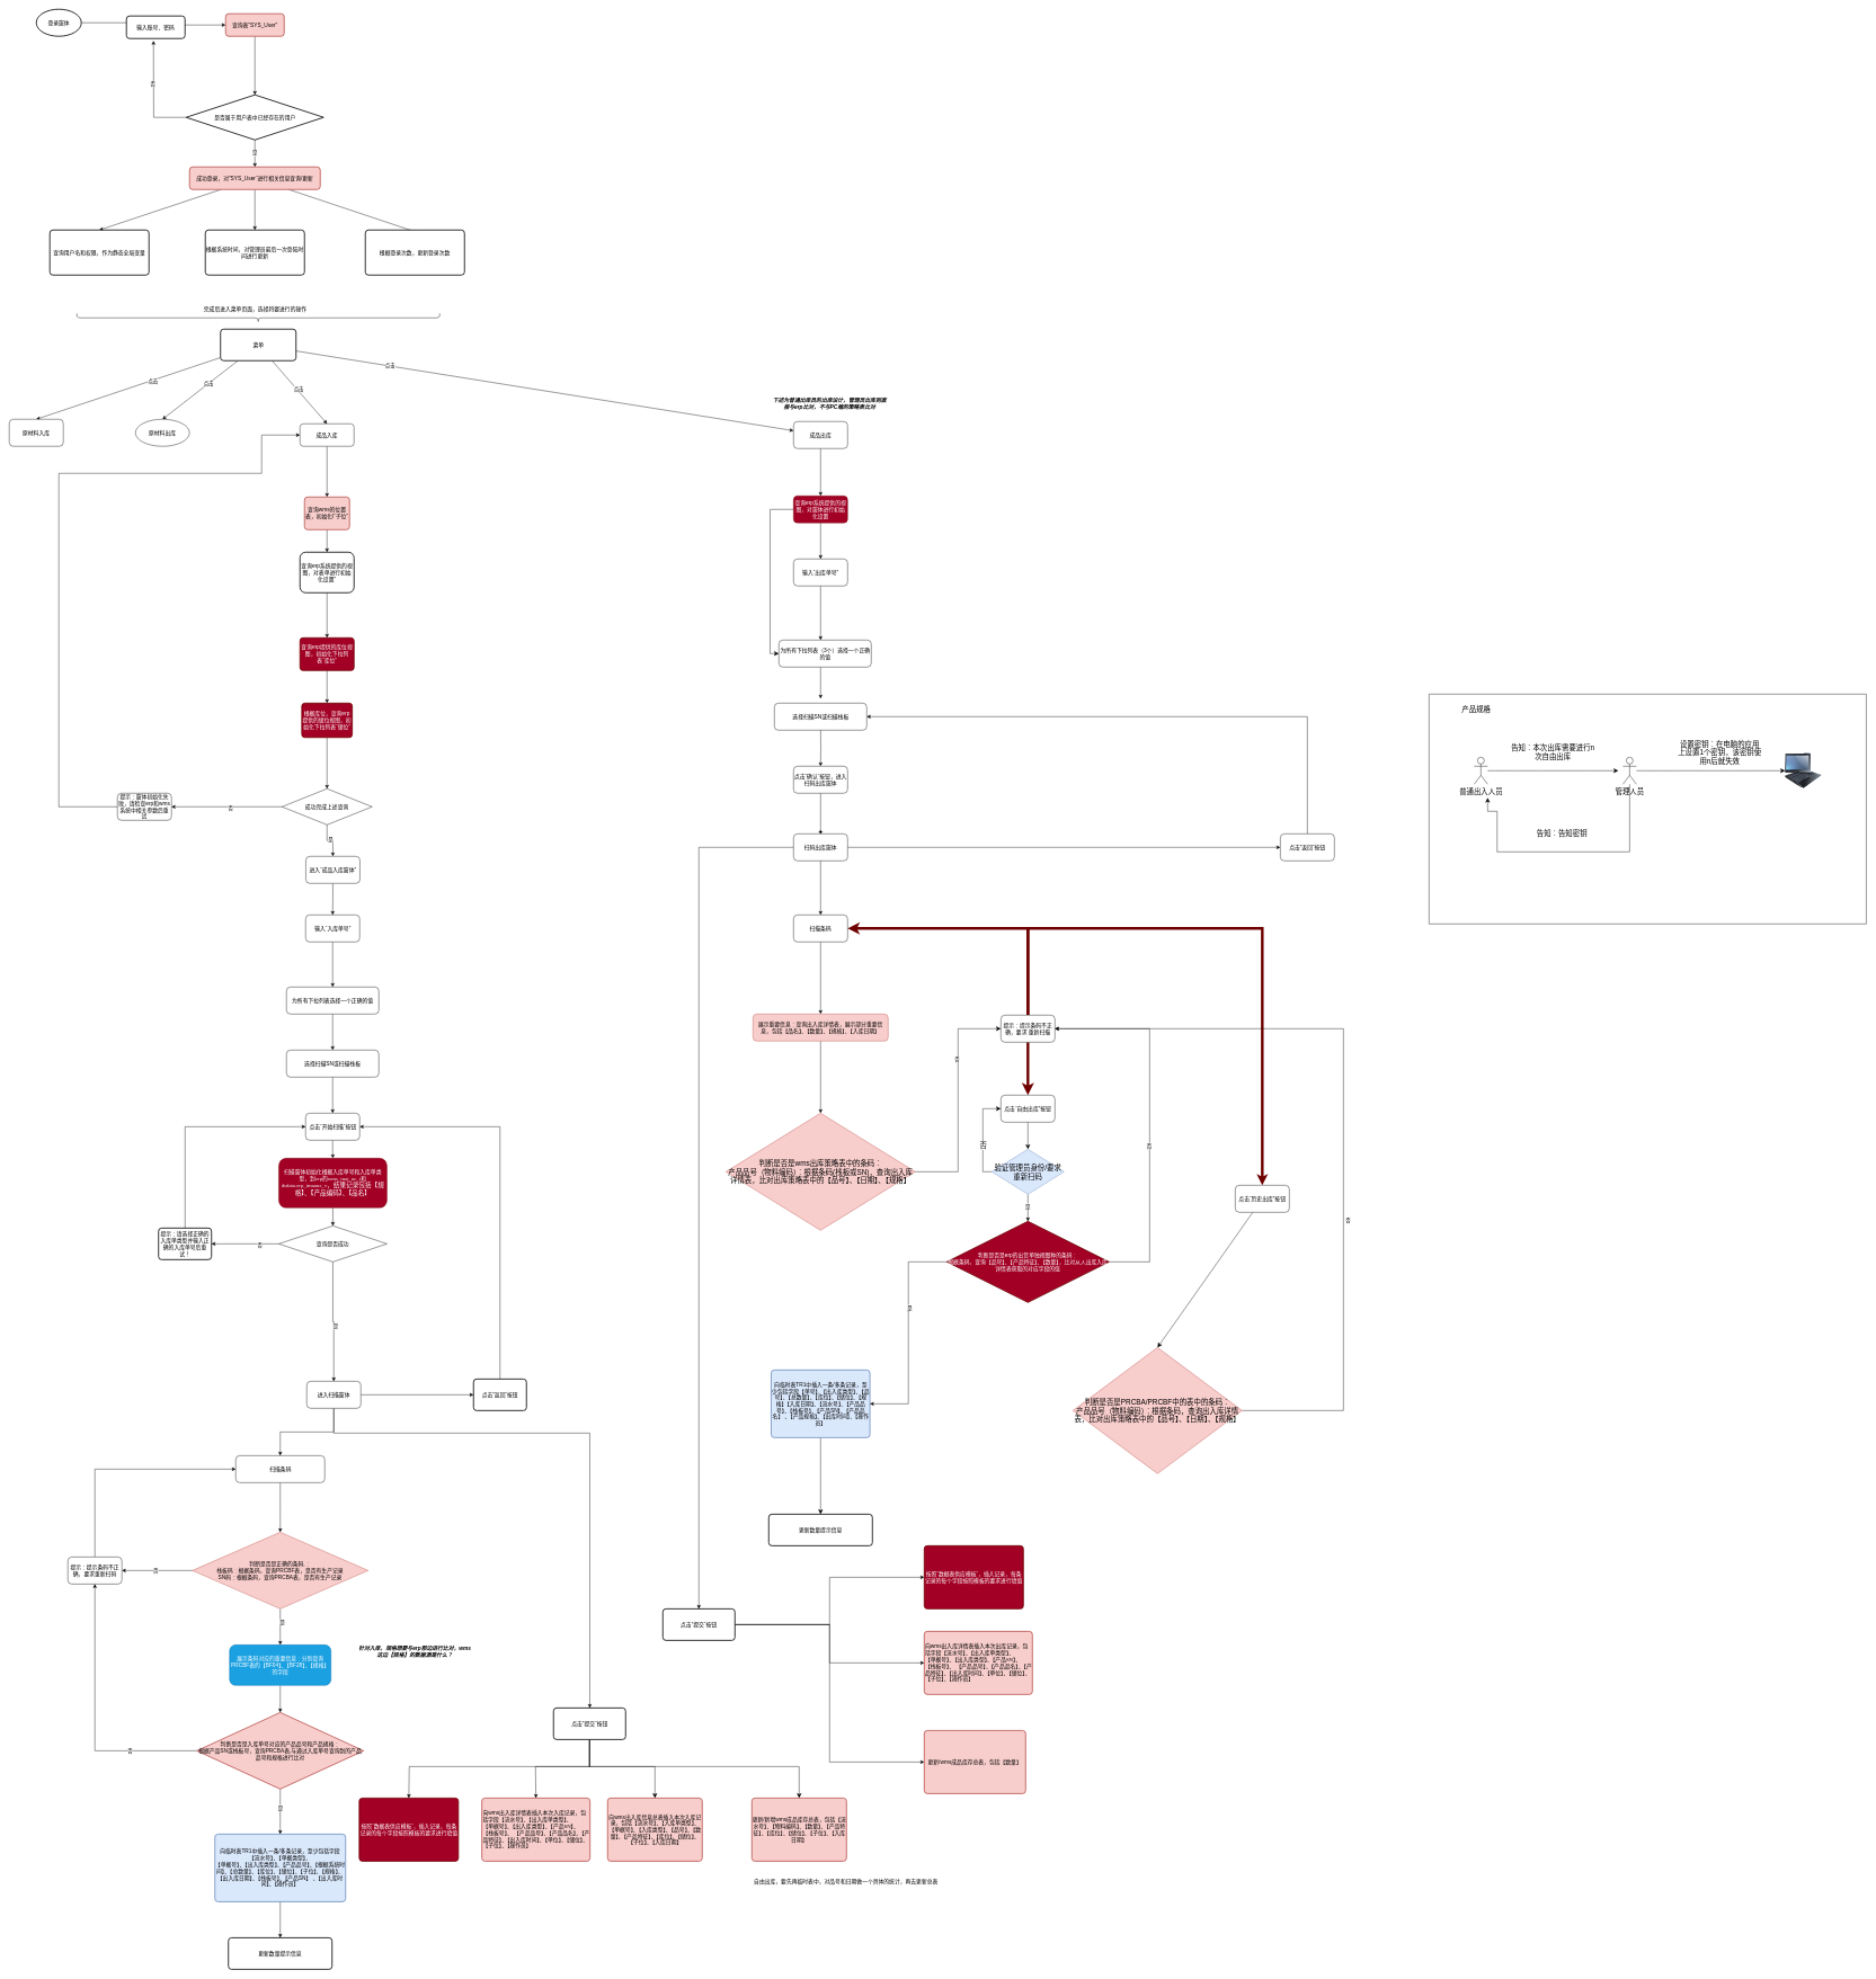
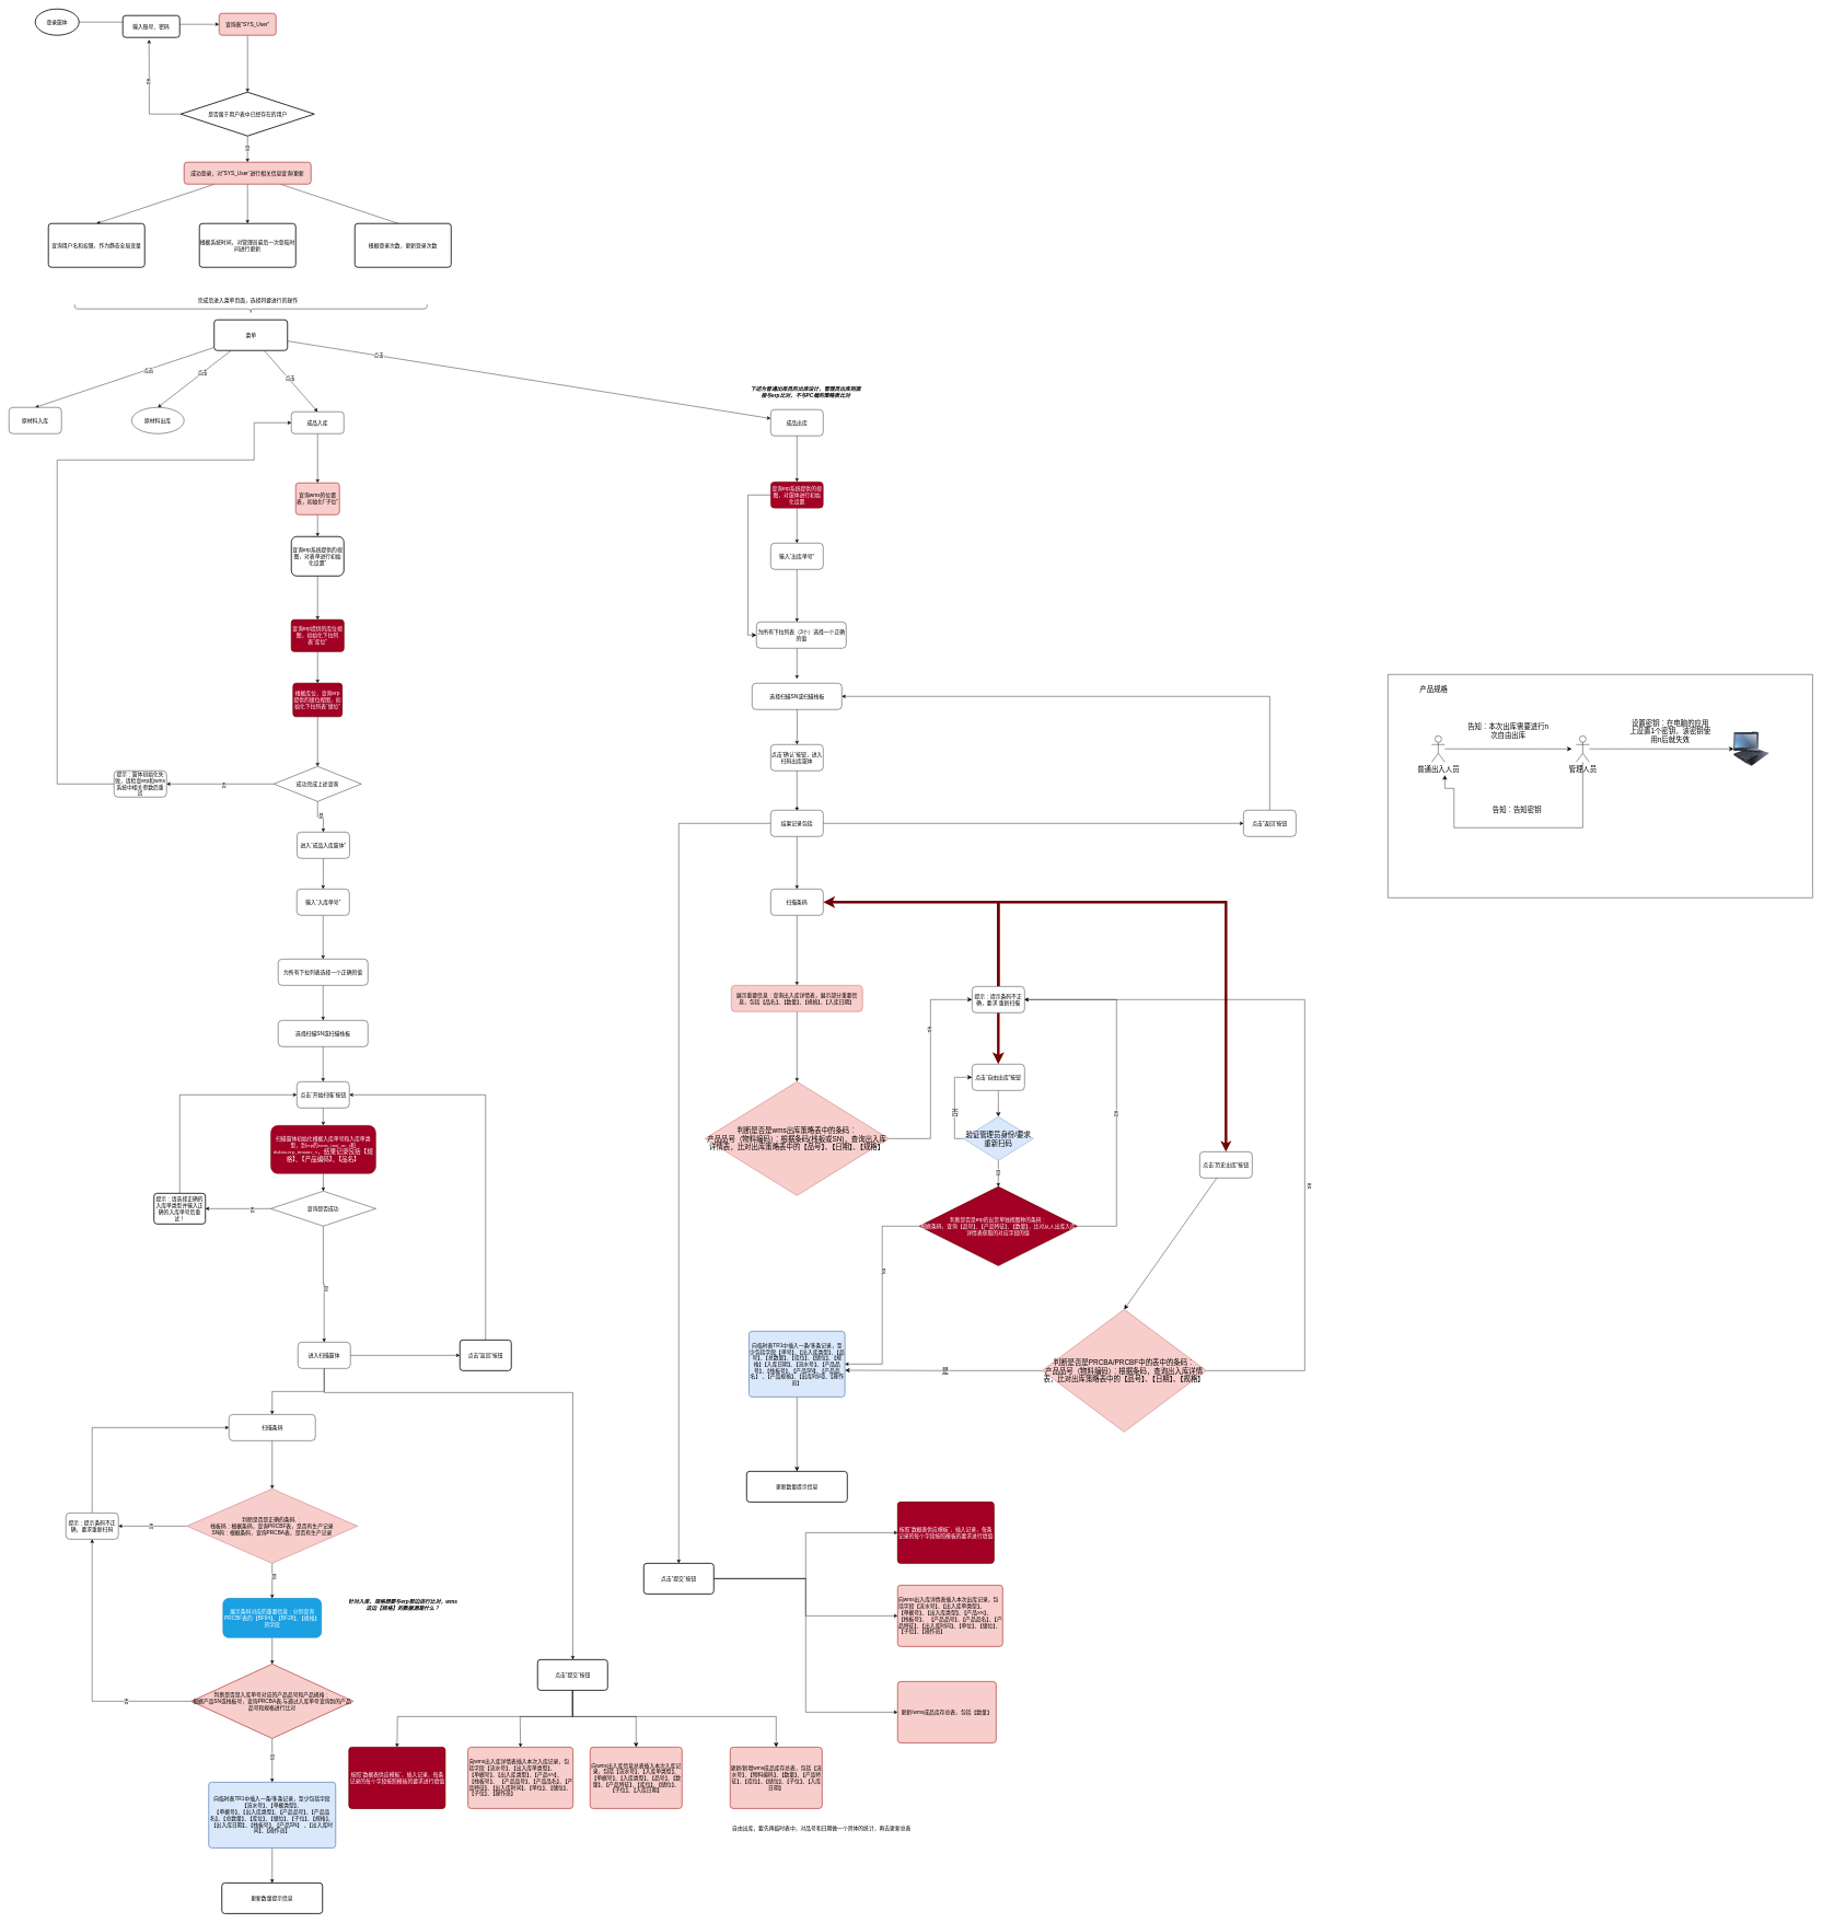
- <mxCell id="164" value="扫码出库窗体" style="rounded=1;whiteSpace=wrap;html=1;" parent="1" vertex="1"><mxGeometry x="1760" y="1850" width="120" height="60" as="geometry" /></mxCell>
+ <mxCell id="164" value="结果记录包括" style="rounded=1;whiteSpace=wrap;html=1;" parent="1" vertex="1"><mxGeometry x="1760" y="1850" width="120" height="60" as="geometry" /></mxCell>
+ <mxCell id="112" style="edgeStyle=orthogonalEdgeStyle;rounded=0;orthogonalLoop=1;jettySize=auto;html=1;entryX=1.002;entryY=0.594;entryDx=0;entryDy=0;entryPerimeter=0;fontSize=12;startSize=8;endSize=8;" parent="1" source="116" target="99" edge="1"><mxGeometry relative="1" as="geometry" /></mxCell>
+ <mxCell id="113" value="是" style="edgeLabel;html=1;align=center;verticalAlign=middle;resizable=0;points=[];fontSize=16;" parent="112" vertex="1" connectable="0"><mxGeometry x="-0.016" y="1" relative="1" as="geometry"><mxPoint as="offset" /></mxGeometry></mxCell>
- <mxCell id="62" value="向临时表TR1中插入一条/多条记录，至少包括字段【流水号】、【单据类型】、&lt;br&gt;【单据号】、【出入库类型】、【产品品号】、【根据系统时间】、【总数量】、【库位】、【储位】、【子位】、【规格】、【出入库日期】、【栈板号】、【产品SN】 、【出入库时间】、【操作员】" style="rounded=1;whiteSpace=wrap;html=1;absoluteArcSize=1;arcSize=14;strokeWidth=2;strokeColor=#6c8ebf;fontFamily=Helvetica;fontSize=12;fillColor=#dae8fc;" parent="1" vertex="1"><mxGeometry x="476.25" y="4070" width="290" height="150" as="geometry" /></mxCell>
+ <mxCell id="62" value="向临时表TR1中插入一条/多条记录，至少包括字段【流水号】、【单据类型】、&lt;br&gt;【单据号】、【出入库类型】、【产品品号】、【产品品名】、【总数量】、【库位】、【储位】、【子位】、【规格】、【出入库日期】、【栈板号】、【产品SN】 、【出入库时间】、【操作员】" style="rounded=1;whiteSpace=wrap;html=1;absoluteArcSize=1;arcSize=14;strokeWidth=2;strokeColor=#6c8ebf;fontFamily=Helvetica;fontSize=12;fillColor=#dae8fc;" parent="1" vertex="1"><mxGeometry x="476.25" y="4070" width="290" height="150" as="geometry" /></mxCell>
